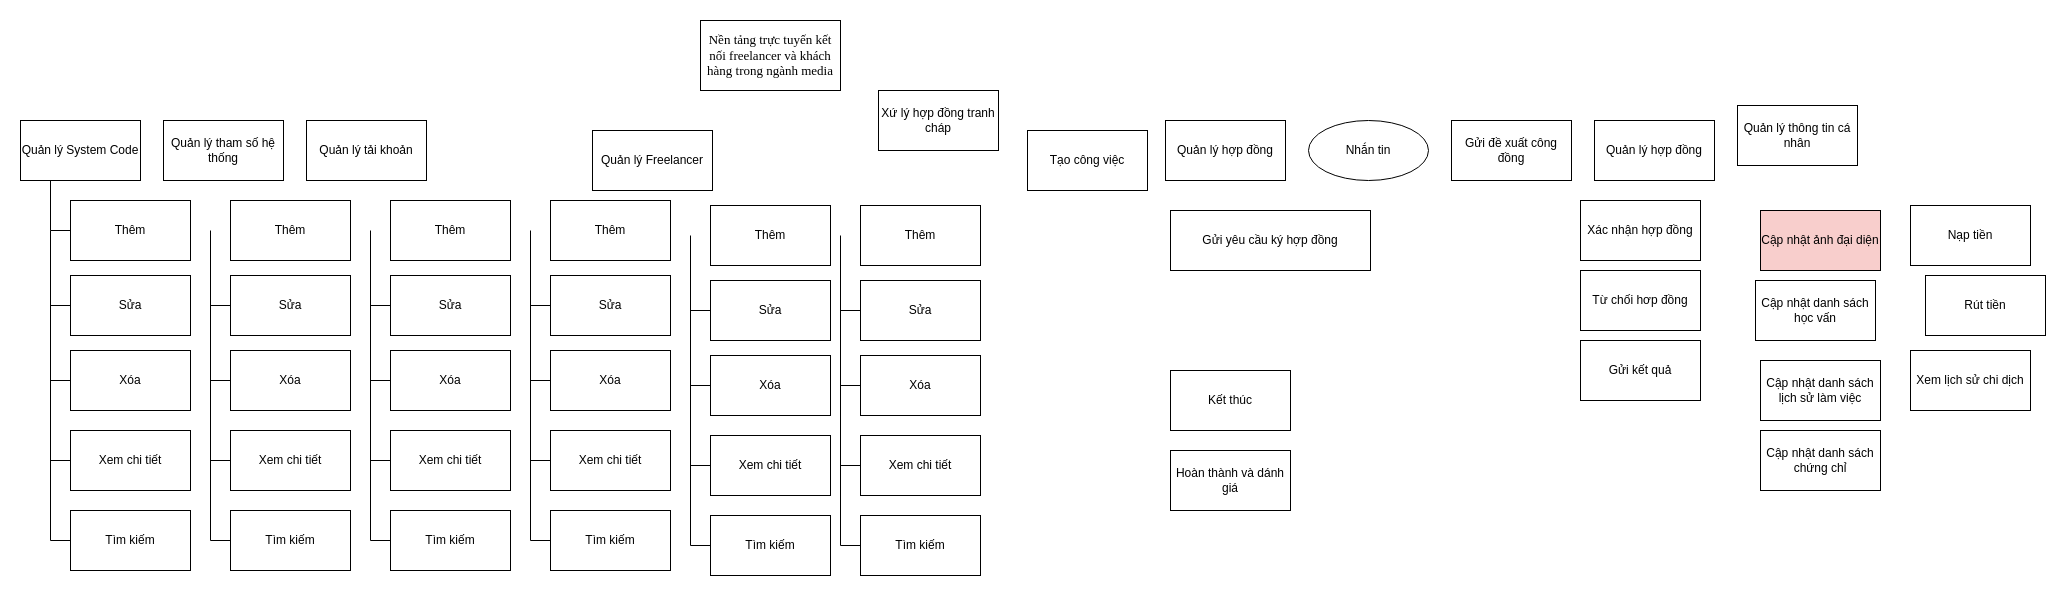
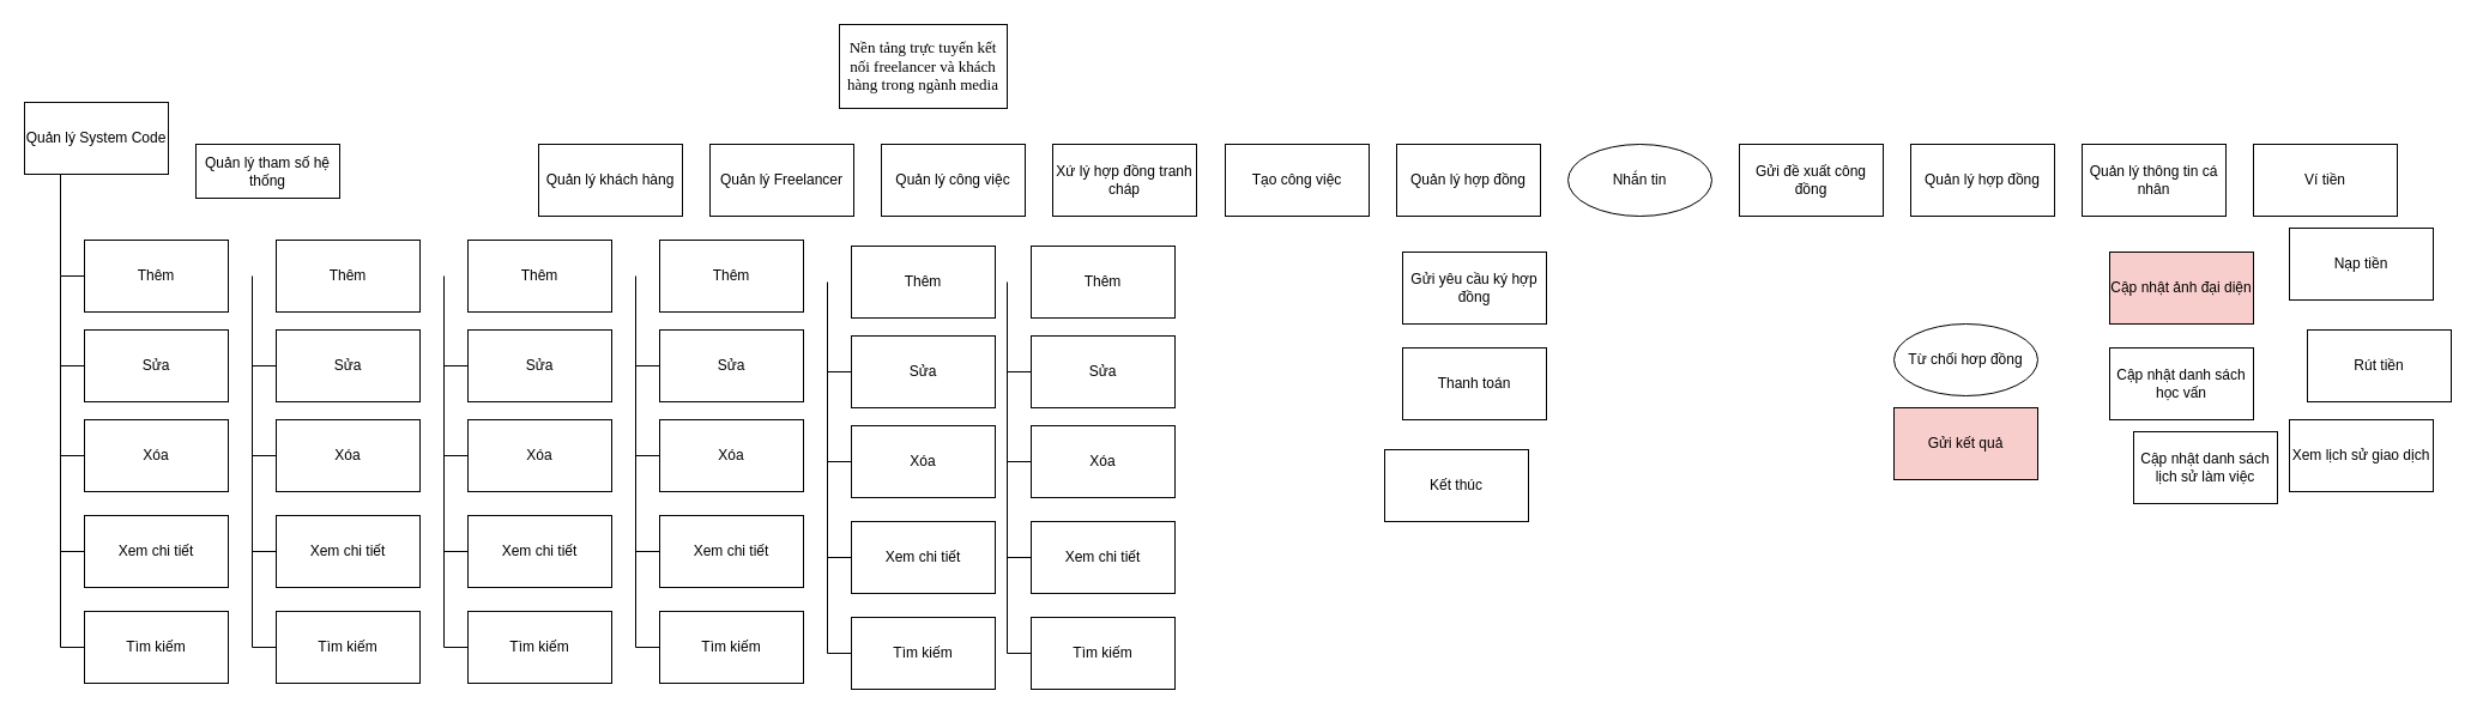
- <mxCell id="9" value="Xứ lý hợp đồng tranh cháp" style="rounded=0;whiteSpace=wrap;html=1;" vertex="1" parent="1"><mxGeometry x="878" y="90" width="120" height="60" as="geometry" /></mxCell>
+ <mxCell id="9" value="Xứ lý hợp đồng tranh cháp" style="rounded=0;whiteSpace=wrap;html=1;" vertex="1" parent="1"><mxGeometry x="878" y="120" width="120" height="60" as="geometry" /></mxCell>
- <mxCell id="22" value="Quản lý thông tin cá nhân" style="rounded=0;whiteSpace=wrap;html=1;" vertex="1" parent="1"><mxGeometry x="1737" y="105" width="120" height="60" as="geometry" /></mxCell>
+ <mxCell id="22" value="Quản lý thông tin cá nhân" style="rounded=0;whiteSpace=wrap;html=1;" vertex="1" parent="1"><mxGeometry x="1737" y="120" width="120" height="60" as="geometry" /></mxCell>
- <mxCell id="3" value="Quản lý System Code" style="rounded=0;whiteSpace=wrap;html=1;" vertex="1" parent="1"><mxGeometry x="20" y="120" width="120" height="60" as="geometry" /></mxCell>
+ <mxCell id="3" value="Quản lý System Code" style="rounded=0;whiteSpace=wrap;html=1;" vertex="1" parent="1"><mxGeometry x="20" y="85" width="120" height="60" as="geometry" /></mxCell>
- <mxCell id="4" value="Quản lý tham số hệ thống" style="rounded=0;whiteSpace=wrap;html=1;" vertex="1" parent="1"><mxGeometry x="163" y="120" width="120" height="60" as="geometry" /></mxCell>
+ <mxCell id="4" value="Quản lý tham số hệ thống" style="rounded=0;whiteSpace=wrap;html=1;" vertex="1" parent="1"><mxGeometry x="163" y="120" width="120" height="45" as="geometry" /></mxCell>
- <mxCell id="5" value="Quản lý tải khoản" style="rounded=0;whiteSpace=wrap;html=1;" vertex="1" parent="1"><mxGeometry x="306" y="120" width="120" height="60" as="geometry" /></mxCell>
+ <mxCell id="7" value="Quản lý khách hàng" style="rounded=0;whiteSpace=wrap;html=1;" vertex="1" parent="1"><mxGeometry x="449" y="120" width="120" height="60" as="geometry" /></mxCell>
+ <mxCell id="8" value="Quản lý công việc" style="rounded=0;whiteSpace=wrap;html=1;" vertex="1" parent="1"><mxGeometry x="735" y="120" width="120" height="60" as="geometry" /></mxCell>
+ <mxCell id="27" value="Ví tiền" style="rounded=0;whiteSpace=wrap;html=1;" vertex="1" parent="1"><mxGeometry x="1880" y="120" width="120" height="60" as="geometry" /></mxCell>
- <mxCell id="6" value="Quản lý Freelancer" style="rounded=0;whiteSpace=wrap;html=1;" vertex="1" parent="1"><mxGeometry x="592" y="130" width="120" height="60" as="geometry" /></mxCell>
+ <mxCell id="6" value="Quản lý Freelancer" style="rounded=0;whiteSpace=wrap;html=1;" vertex="1" parent="1"><mxGeometry x="592" y="120" width="120" height="60" as="geometry" /></mxCell>
- <mxCell id="10" value="Tạo công việc" style="rounded=0;whiteSpace=wrap;html=1;" vertex="1" parent="1"><mxGeometry x="1027" y="130" width="120" height="60" as="geometry" /></mxCell>
+ <mxCell id="10" value="Tạo công việc" style="rounded=0;whiteSpace=wrap;html=1;" vertex="1" parent="1"><mxGeometry x="1022" y="120" width="120" height="60" as="geometry" /></mxCell>
- <mxCell id="19" value="Xác nhận hợp đồng" style="rounded=0;whiteSpace=wrap;html=1;" vertex="1" parent="1"><mxGeometry x="1580" y="200" width="120" height="60" as="geometry" /></mxCell>
- <mxCell id="28" value="Nạp tiền" style="rounded=0;whiteSpace=wrap;html=1;" vertex="1" parent="1"><mxGeometry x="1910" y="205" width="120" height="60" as="geometry" /></mxCell>
+ <mxCell id="28" value="Nạp tiền" style="rounded=0;whiteSpace=wrap;html=1;" vertex="1" parent="1"><mxGeometry x="1910" y="190" width="120" height="60" as="geometry" /></mxCell>
- <mxCell id="12" value="Gửi yêu cầu ký hợp đồng" style="rounded=0;whiteSpace=wrap;html=1;" vertex="1" parent="1"><mxGeometry x="1170" y="210" width="200" height="60" as="geometry" /></mxCell>
+ <mxCell id="12" value="Gửi yêu cầu ký hợp đồng" style="rounded=0;whiteSpace=wrap;html=1;" vertex="1" parent="1"><mxGeometry x="1170" y="210" width="120" height="60" as="geometry" /></mxCell>
- <mxCell id="20" value="Từ chối hơp đồng" style="rounded=0;whiteSpace=wrap;html=1;" vertex="1" parent="1"><mxGeometry x="1580" y="270" width="120" height="60" as="geometry" /></mxCell>
+ <mxCell id="20" value="Từ chối hơp đồng" style="ellipse;whiteSpace=wrap;html=1;" vertex="1" parent="1"><mxGeometry x="1580" y="270" width="120" height="60" as="geometry" /></mxCell>
- <mxCell id="24" value="Cập nhật danh sách học vấn" style="rounded=0;whiteSpace=wrap;html=1;" vertex="1" parent="1"><mxGeometry x="1755" y="280" width="120" height="60" as="geometry" /></mxCell>
+ <mxCell id="24" value="Cập nhật danh sách học vấn" style="rounded=0;whiteSpace=wrap;html=1;" vertex="1" parent="1"><mxGeometry x="1760" y="290" width="120" height="60" as="geometry" /></mxCell>
+ <mxCell id="13" value="Thanh toán" style="rounded=0;whiteSpace=wrap;html=1;" vertex="1" parent="1"><mxGeometry x="1170" y="290" width="120" height="60" as="geometry" /></mxCell>
- <mxCell id="21" value="Gửi kết quả" style="rounded=0;whiteSpace=wrap;html=1;" vertex="1" parent="1"><mxGeometry x="1580" y="340" width="120" height="60" as="geometry" /></mxCell>
+ <mxCell id="21" value="Gửi kết quả" style="rounded=0;whiteSpace=wrap;html=1;fillColor=#f8cecc;" vertex="1" parent="1"><mxGeometry x="1580" y="340" width="120" height="60" as="geometry" /></mxCell>
- <mxCell id="30" value="Xem lịch sử chi dịch" style="rounded=0;whiteSpace=wrap;html=1;" vertex="1" parent="1"><mxGeometry x="1910" y="350" width="120" height="60" as="geometry" /></mxCell>
+ <mxCell id="30" value="Xem lịch sử giao dịch" style="rounded=0;whiteSpace=wrap;html=1;" vertex="1" parent="1"><mxGeometry x="1910" y="350" width="120" height="60" as="geometry" /></mxCell>
- <mxCell id="25" value="Cập nhật danh sách lịch sử làm việc" style="rounded=0;whiteSpace=wrap;html=1;" vertex="1" parent="1"><mxGeometry x="1760" y="360" width="120" height="60" as="geometry" /></mxCell>
+ <mxCell id="25" value="Cập nhật danh sách lịch sử làm việc" style="rounded=0;whiteSpace=wrap;html=1;" vertex="1" parent="1"><mxGeometry x="1780" y="360" width="120" height="60" as="geometry" /></mxCell>
- <mxCell id="14" value="Kết thúc" style="rounded=0;whiteSpace=wrap;html=1;" vertex="1" parent="1"><mxGeometry x="1170" y="370" width="120" height="60" as="geometry" /></mxCell>
+ <mxCell id="14" value="Kết thúc" style="rounded=0;whiteSpace=wrap;html=1;" vertex="1" parent="1"><mxGeometry x="1155" y="375" width="120" height="60" as="geometry" /></mxCell>
- <mxCell id="26" value="Cập nhật danh sách chứng chỉ" style="rounded=0;whiteSpace=wrap;html=1;" vertex="1" parent="1"><mxGeometry x="1760" y="430" width="120" height="60" as="geometry" /></mxCell>
- <mxCell id="15" value="Hoàn thành và dánh giá" style="rounded=0;whiteSpace=wrap;html=1;" vertex="1" parent="1"><mxGeometry x="1170" y="450" width="120" height="60" as="geometry" /></mxCell>
